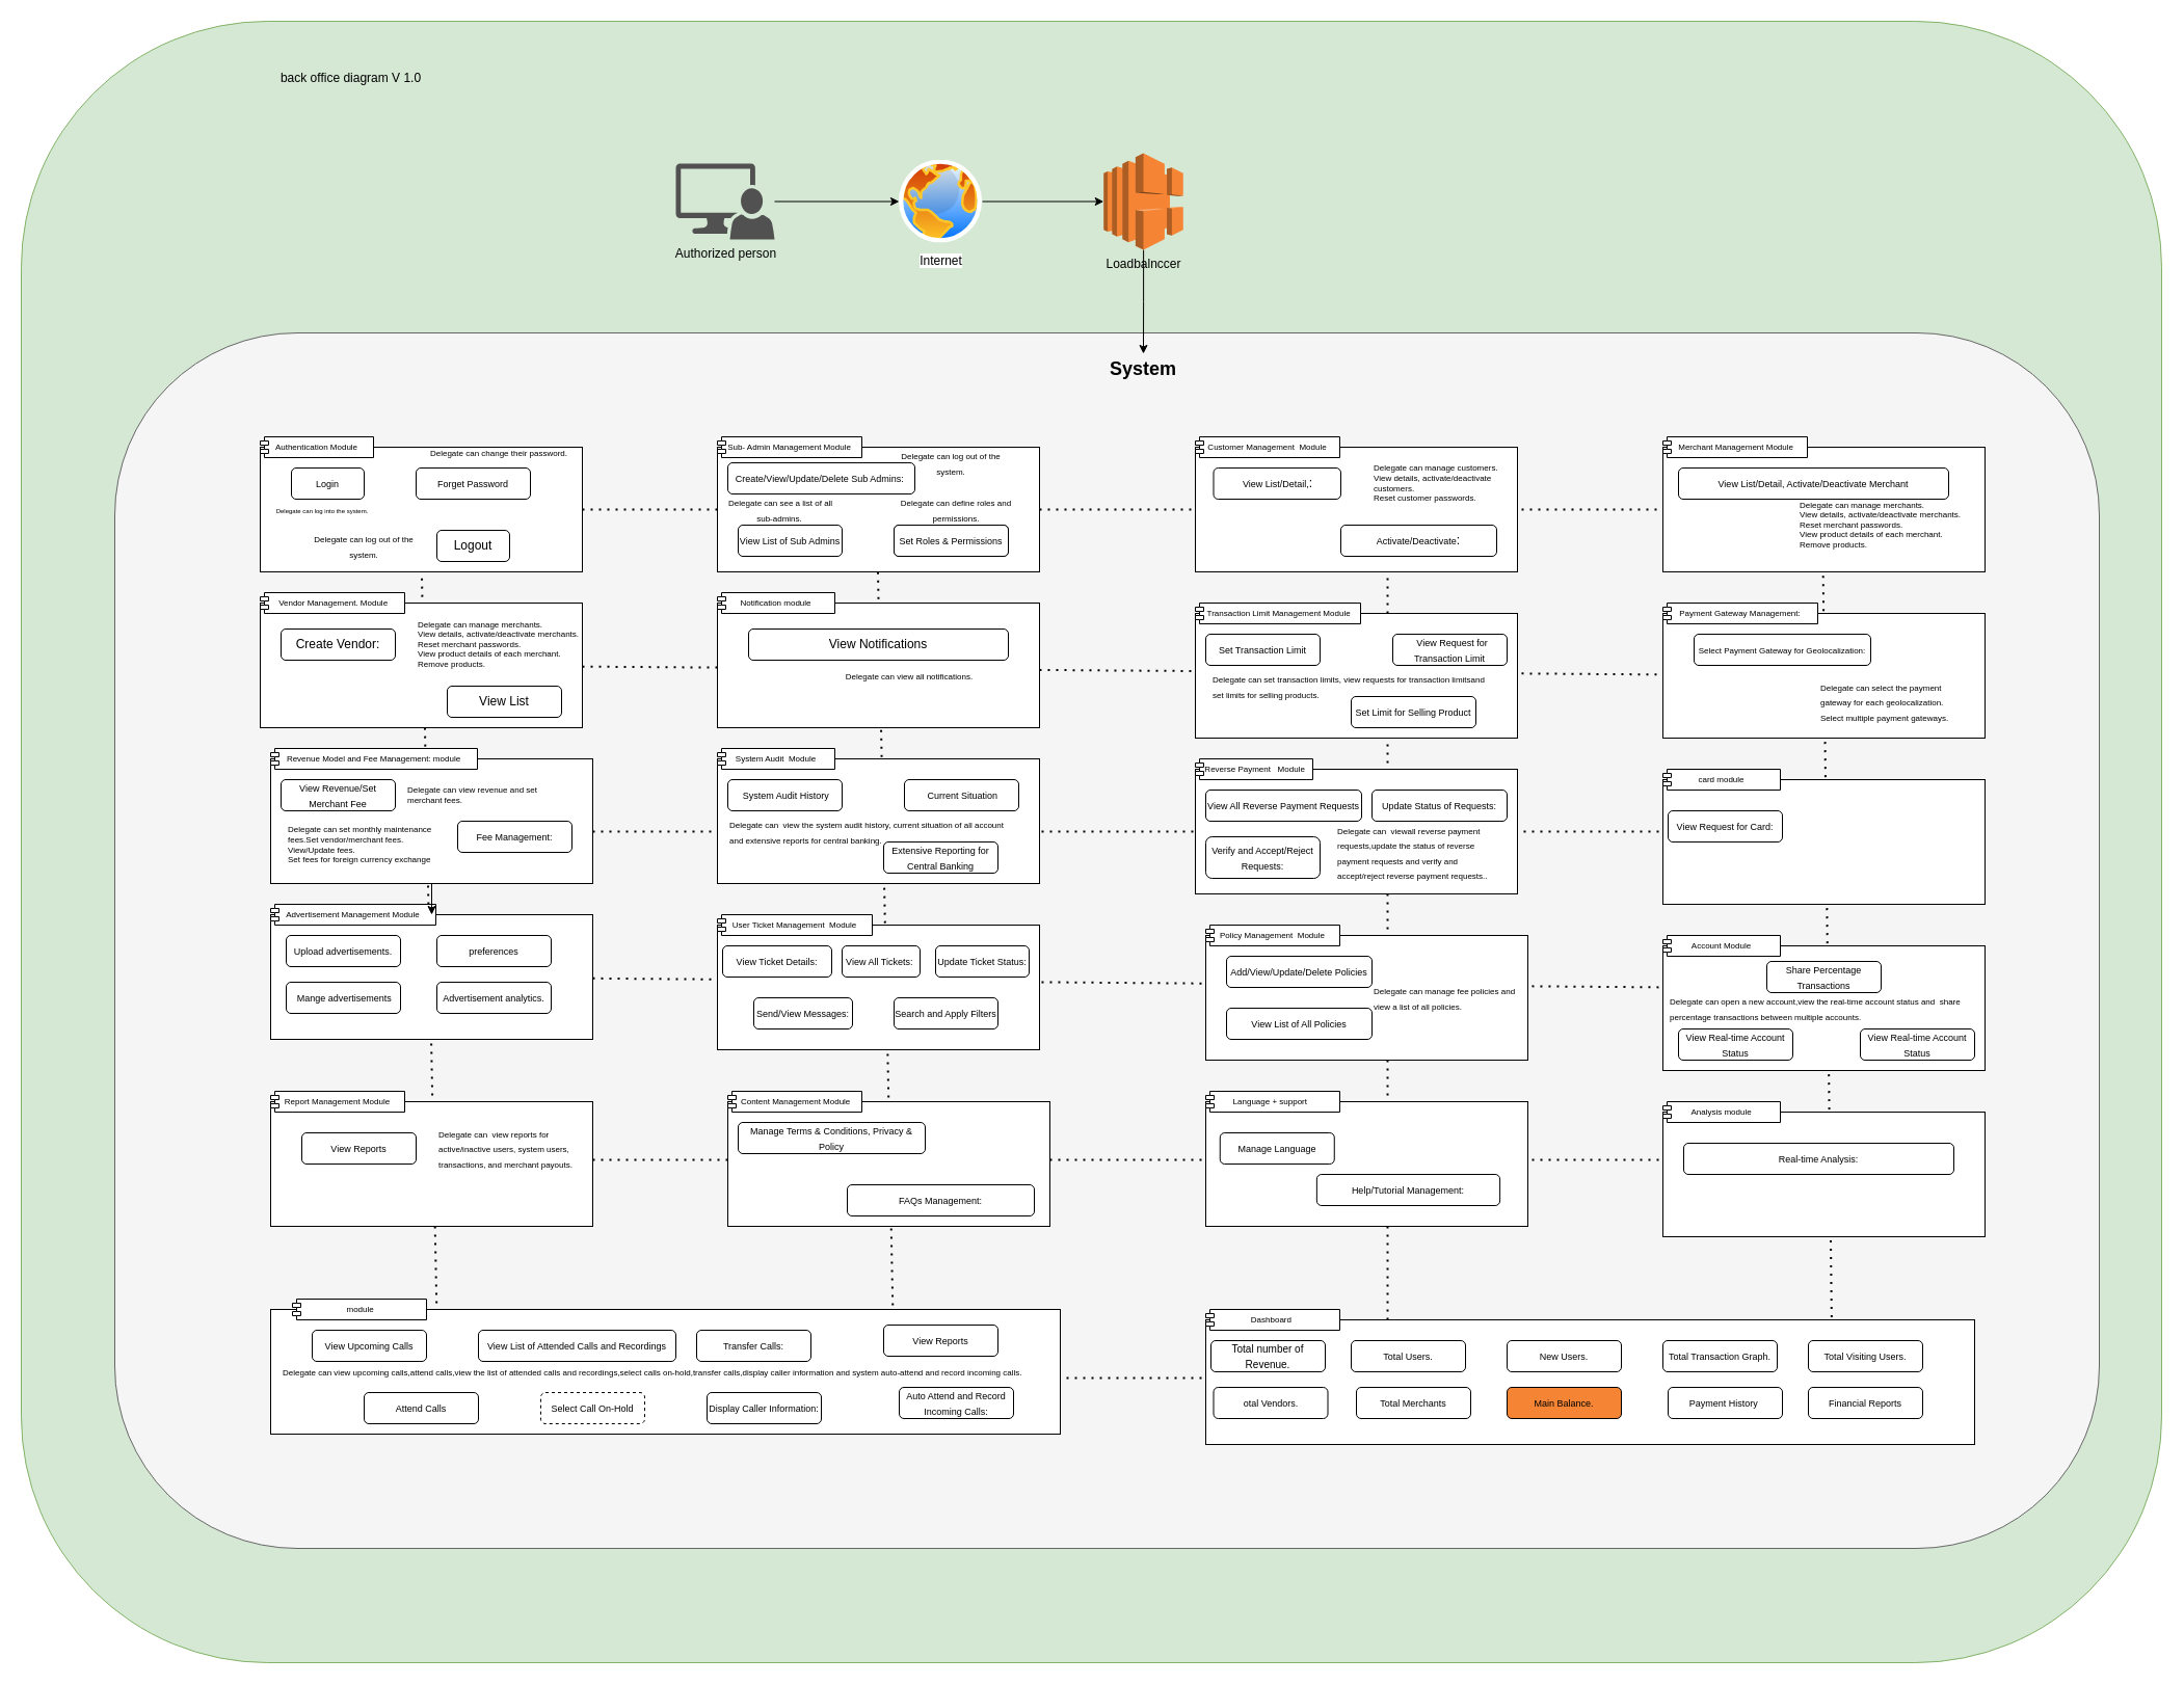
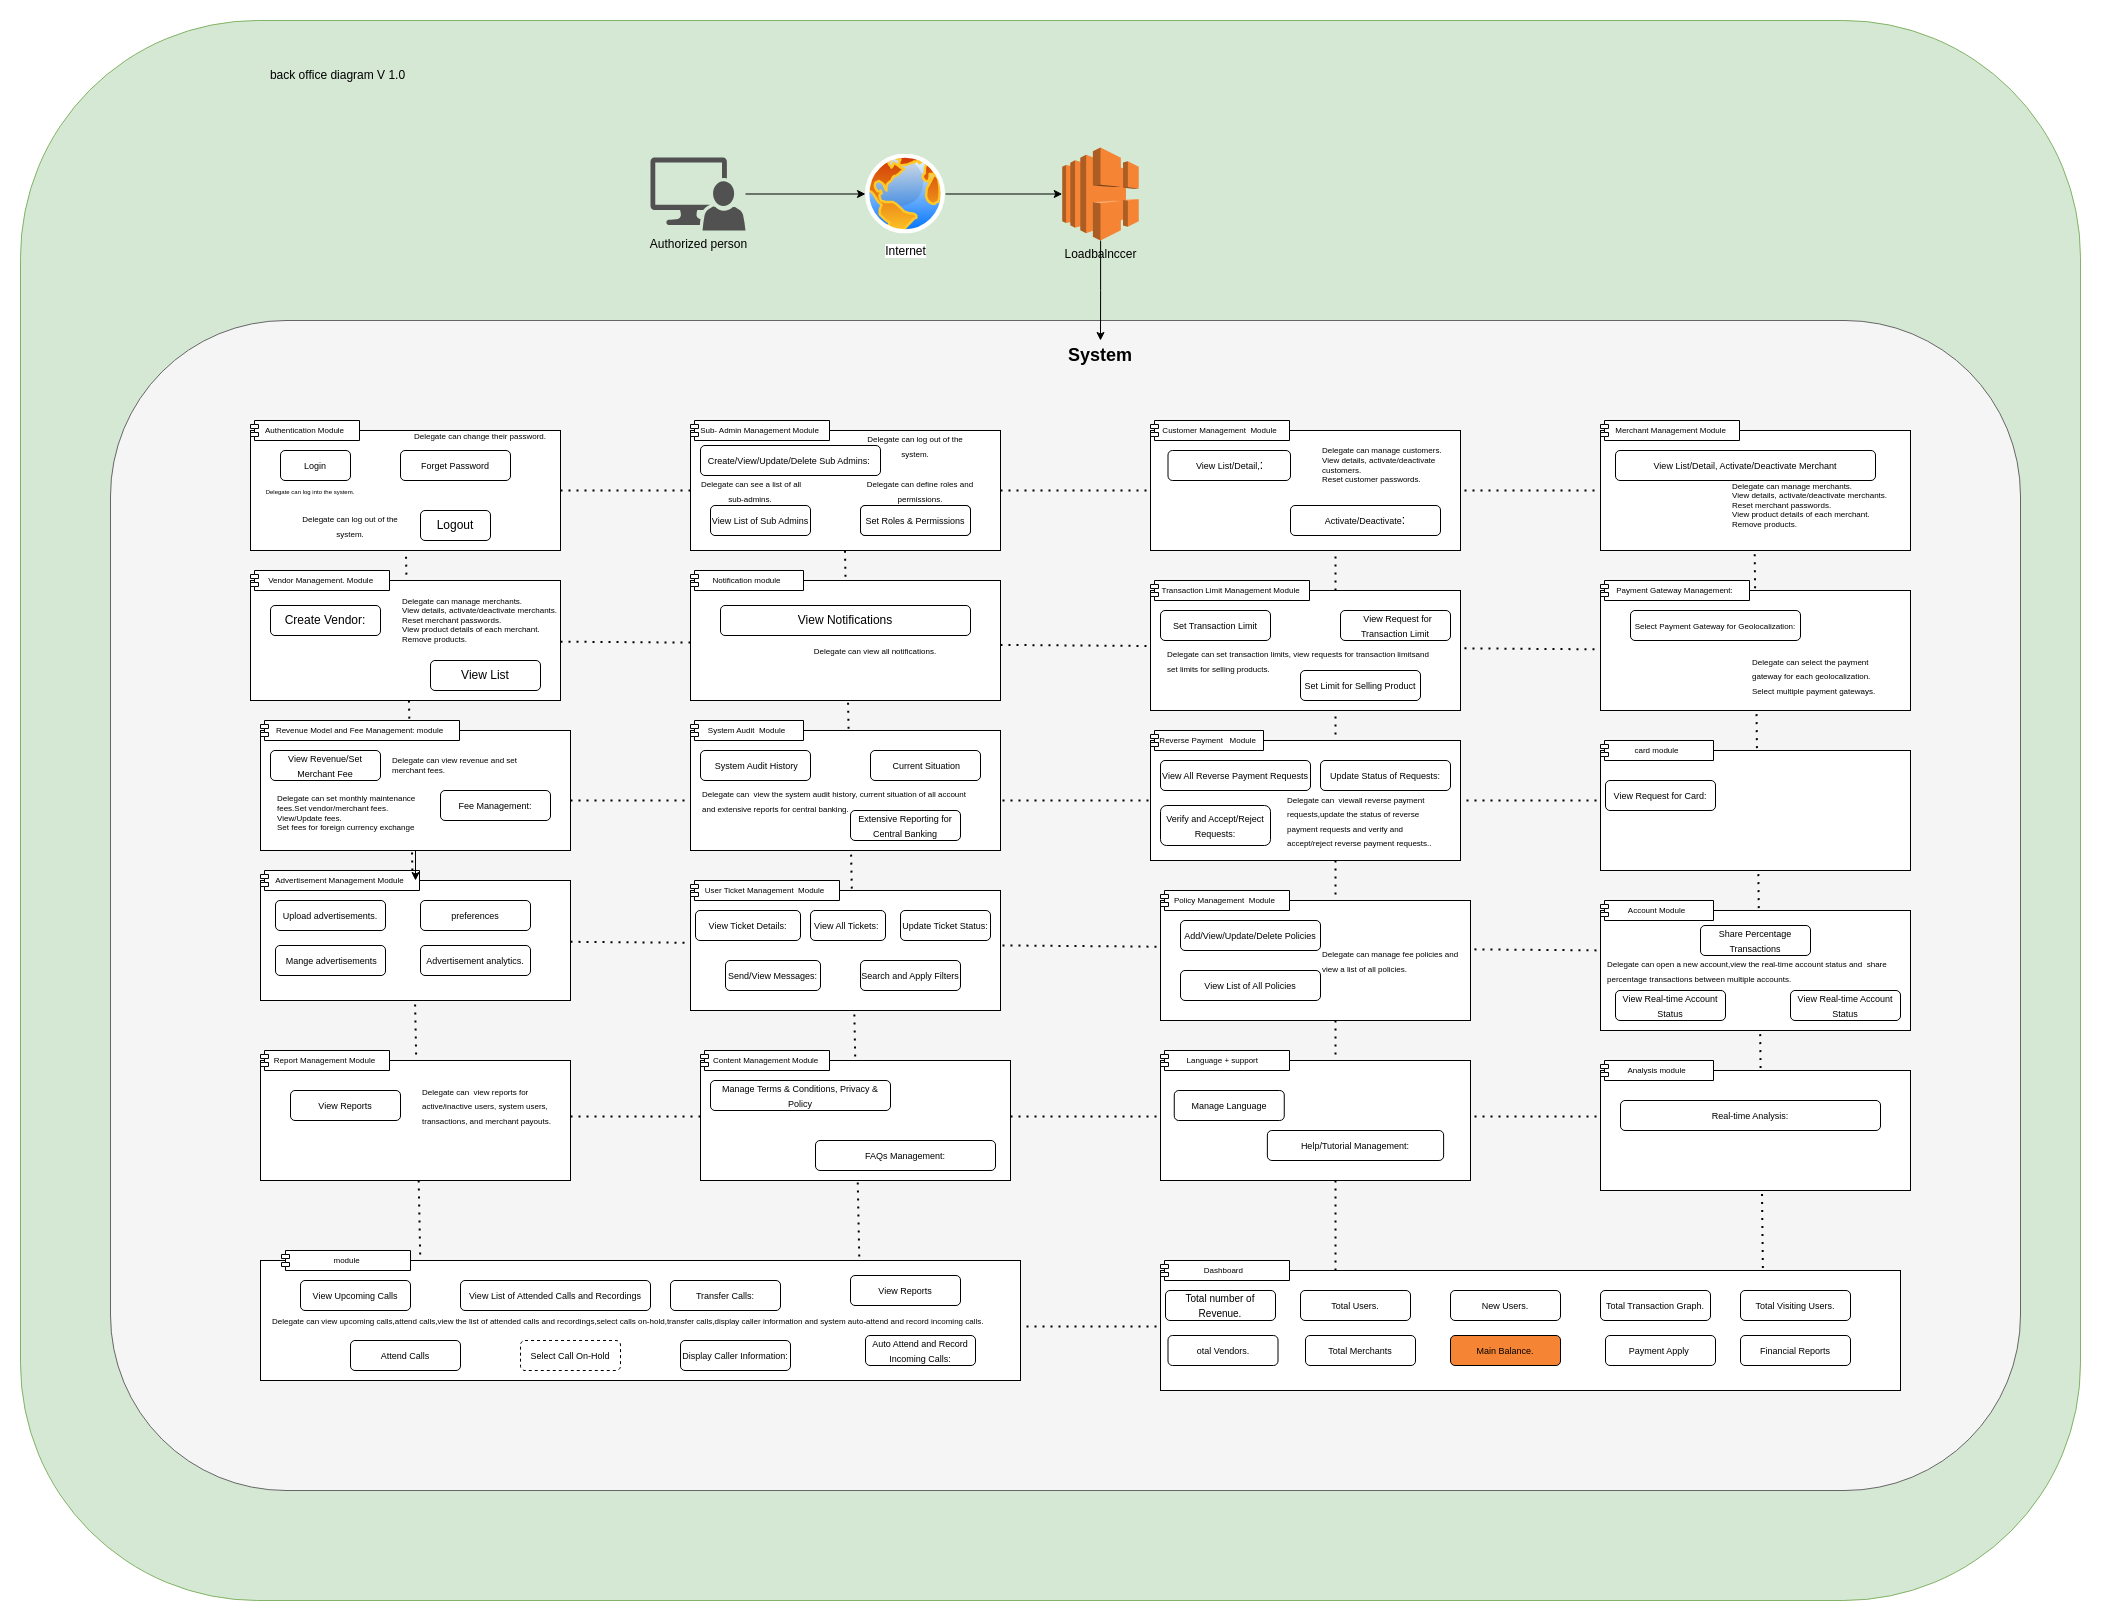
- <mxCell id="144" value="&lt;font style=&quot;font-size: 9px;&quot;&gt;Payment History&amp;nbsp;&lt;/font&gt;" style="rounded=1;whiteSpace=wrap;html=1;" vertex="1" parent="1"><mxGeometry x="1605" y="1335" width="110" height="30" as="geometry" /></mxCell>
+ <mxCell id="144" value="&lt;font style=&quot;font-size: 9px;&quot;&gt;Payment Apply&amp;nbsp;&lt;/font&gt;" style="rounded=1;whiteSpace=wrap;html=1;" vertex="1" parent="1"><mxGeometry x="1605" y="1335" width="110" height="30" as="geometry" /></mxCell>
